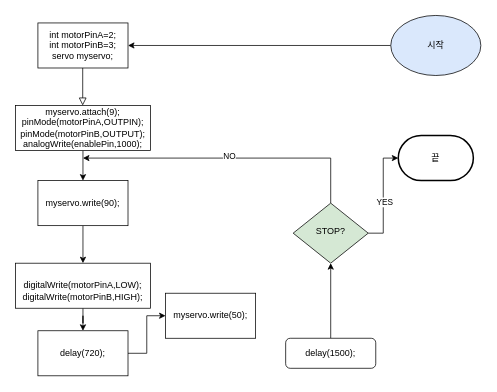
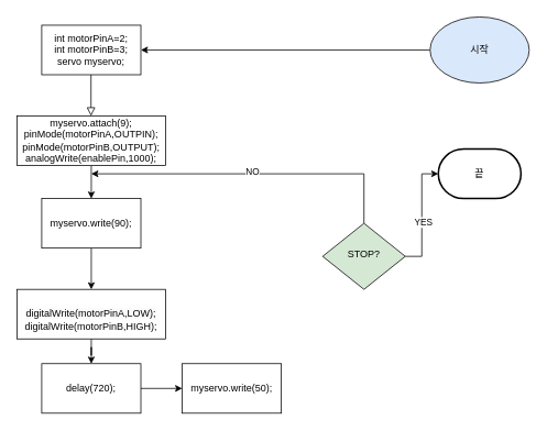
- <mxCell id="7" value="" style="edgeStyle=orthogonalEdgeStyle;rounded=0;orthogonalLoop=1;jettySize=auto;html=1;" edge="1" parent="1" source="8" target="6"><mxGeometry relative="1" as="geometry" /></mxCell>
- <mxCell id="21" value="myservo.write(50);" style="rounded=0;whiteSpace=wrap;html=1;" vertex="1" parent="1"><mxGeometry x="220" y="390" width="120" height="60" as="geometry" /></mxCell>
+ <mxCell id="21" value="myservo.write(50);" style="rounded=0;whiteSpace=wrap;html=1;" vertex="1" parent="1"><mxGeometry x="220" y="440" width="120" height="60" as="geometry" /></mxCell>
- <mxCell id="8" value="delay(1500);" style="rounded=1;whiteSpace=wrap;html=1;fontSize=12;glass=0;strokeWidth=1;shadow=0;" parent="1" vertex="1"><mxGeometry x="380" y="450" width="120" height="40" as="geometry" /></mxCell>
